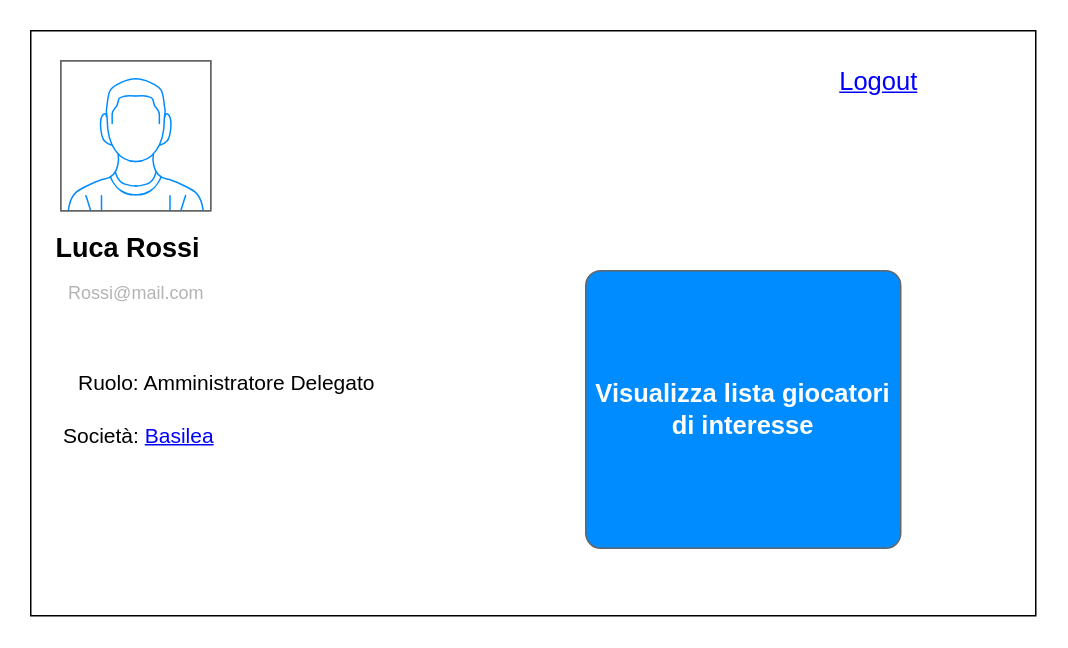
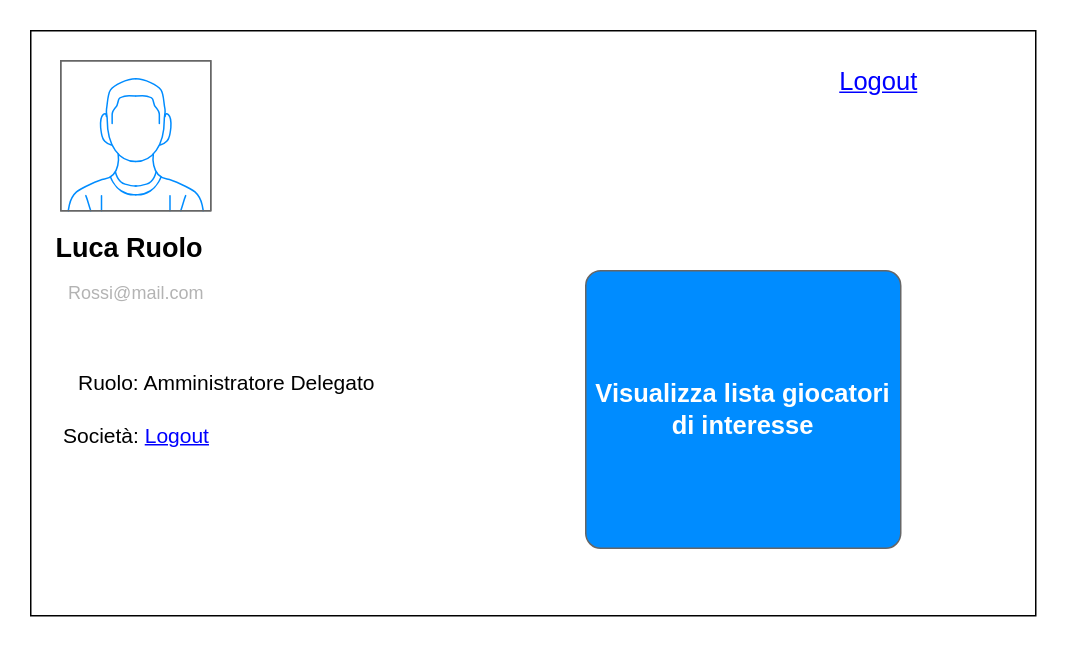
- <mxCell id="4" value="&lt;font style=&quot;font-size: 18px&quot;&gt;&lt;b&gt;Luca Rossi&lt;/b&gt;&lt;/font&gt;" style="text;html=1;strokeColor=none;fillColor=none;align=left;verticalAlign=middle;whiteSpace=wrap;rounded=0;" parent="1" vertex="1"><mxGeometry x="35" y="145" width="130" height="40" as="geometry" /></mxCell>
+ <mxCell id="4" value="&lt;font style=&quot;font-size: 18px&quot;&gt;&lt;b&gt;Luca Ruolo&lt;/b&gt;&lt;/font&gt;" style="text;html=1;strokeColor=none;fillColor=none;align=left;verticalAlign=middle;whiteSpace=wrap;rounded=0;" parent="1" vertex="1"><mxGeometry x="35" y="145" width="130" height="40" as="geometry" /></mxCell>
- <mxCell id="6" value="&lt;font style=&quot;font-size: 14px&quot;&gt;Società:&amp;nbsp;&lt;font color=&quot;#0000ff&quot;&gt;&lt;u&gt;Basilea&lt;/u&gt;&lt;/font&gt;&lt;/font&gt;" style="text;html=1;align=left;verticalAlign=middle;resizable=0;points=[];autosize=1;" parent="1" vertex="1"><mxGeometry x="40" y="280" width="120" height="20" as="geometry" /></mxCell>
+ <mxCell id="6" value="&lt;font style=&quot;font-size: 14px&quot;&gt;Società:&amp;nbsp;&lt;font color=&quot;#0000ff&quot;&gt;&lt;u&gt;Logout&lt;/u&gt;&lt;/font&gt;&lt;/font&gt;" style="text;html=1;align=left;verticalAlign=middle;resizable=0;points=[];autosize=1;" parent="1" vertex="1"><mxGeometry x="40" y="280" width="120" height="20" as="geometry" /></mxCell>
